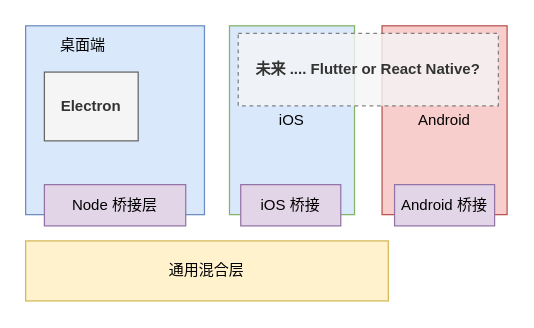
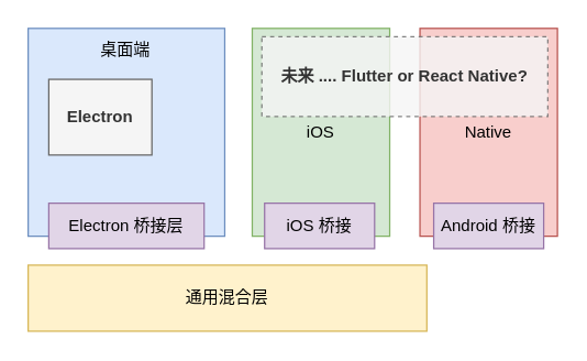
- <mxCell id="4" value="桌面端" style="text;html=1;strokeColor=none;fillColor=none;align=center;verticalAlign=middle;whiteSpace=wrap;rounded=0;" vertex="1" parent="1"><mxGeometry x="46" y="26" width="40" height="20" as="geometry" /></mxCell>
+ <mxCell id="4" value="桌面端" style="text;html=1;strokeColor=none;fillColor=none;align=center;verticalAlign=middle;whiteSpace=wrap;rounded=0;" vertex="1" parent="1"><mxGeometry x="71" y="26" width="40" height="20" as="geometry" /></mxCell>
- <mxCell id="7" value="iOS" style="rounded=0;whiteSpace=wrap;html=1;fillColor=#dae8fc;strokeColor=#82b366;" vertex="1" parent="1"><mxGeometry x="183" y="20" width="100" height="151" as="geometry" /></mxCell>
+ <mxCell id="7" value="iOS" style="rounded=0;whiteSpace=wrap;html=1;fillColor=#d5e8d4;strokeColor=#82b366;" vertex="1" parent="1"><mxGeometry x="183" y="20" width="100" height="151" as="geometry" /></mxCell>
- <mxCell id="8" value="Android" style="rounded=0;whiteSpace=wrap;html=1;fillColor=#f8cecc;strokeColor=#b85450;" vertex="1" parent="1"><mxGeometry x="305" y="20" width="100" height="151" as="geometry" /></mxCell>
+ <mxCell id="8" value="Native" style="rounded=0;whiteSpace=wrap;html=1;fillColor=#f8cecc;strokeColor=#b85450;" vertex="1" parent="1"><mxGeometry x="305" y="20" width="100" height="151" as="geometry" /></mxCell>
- <mxCell id="5" value="Node 桥接层" style="rounded=0;whiteSpace=wrap;html=1;fillColor=#e1d5e7;strokeColor=#9673a6;" vertex="1" parent="1"><mxGeometry x="35" y="147" width="113" height="33" as="geometry" /></mxCell>
+ <mxCell id="5" value="Electron 桥接层" style="rounded=0;whiteSpace=wrap;html=1;fillColor=#e1d5e7;strokeColor=#9673a6;" vertex="1" parent="1"><mxGeometry x="35" y="147" width="113" height="33" as="geometry" /></mxCell>
